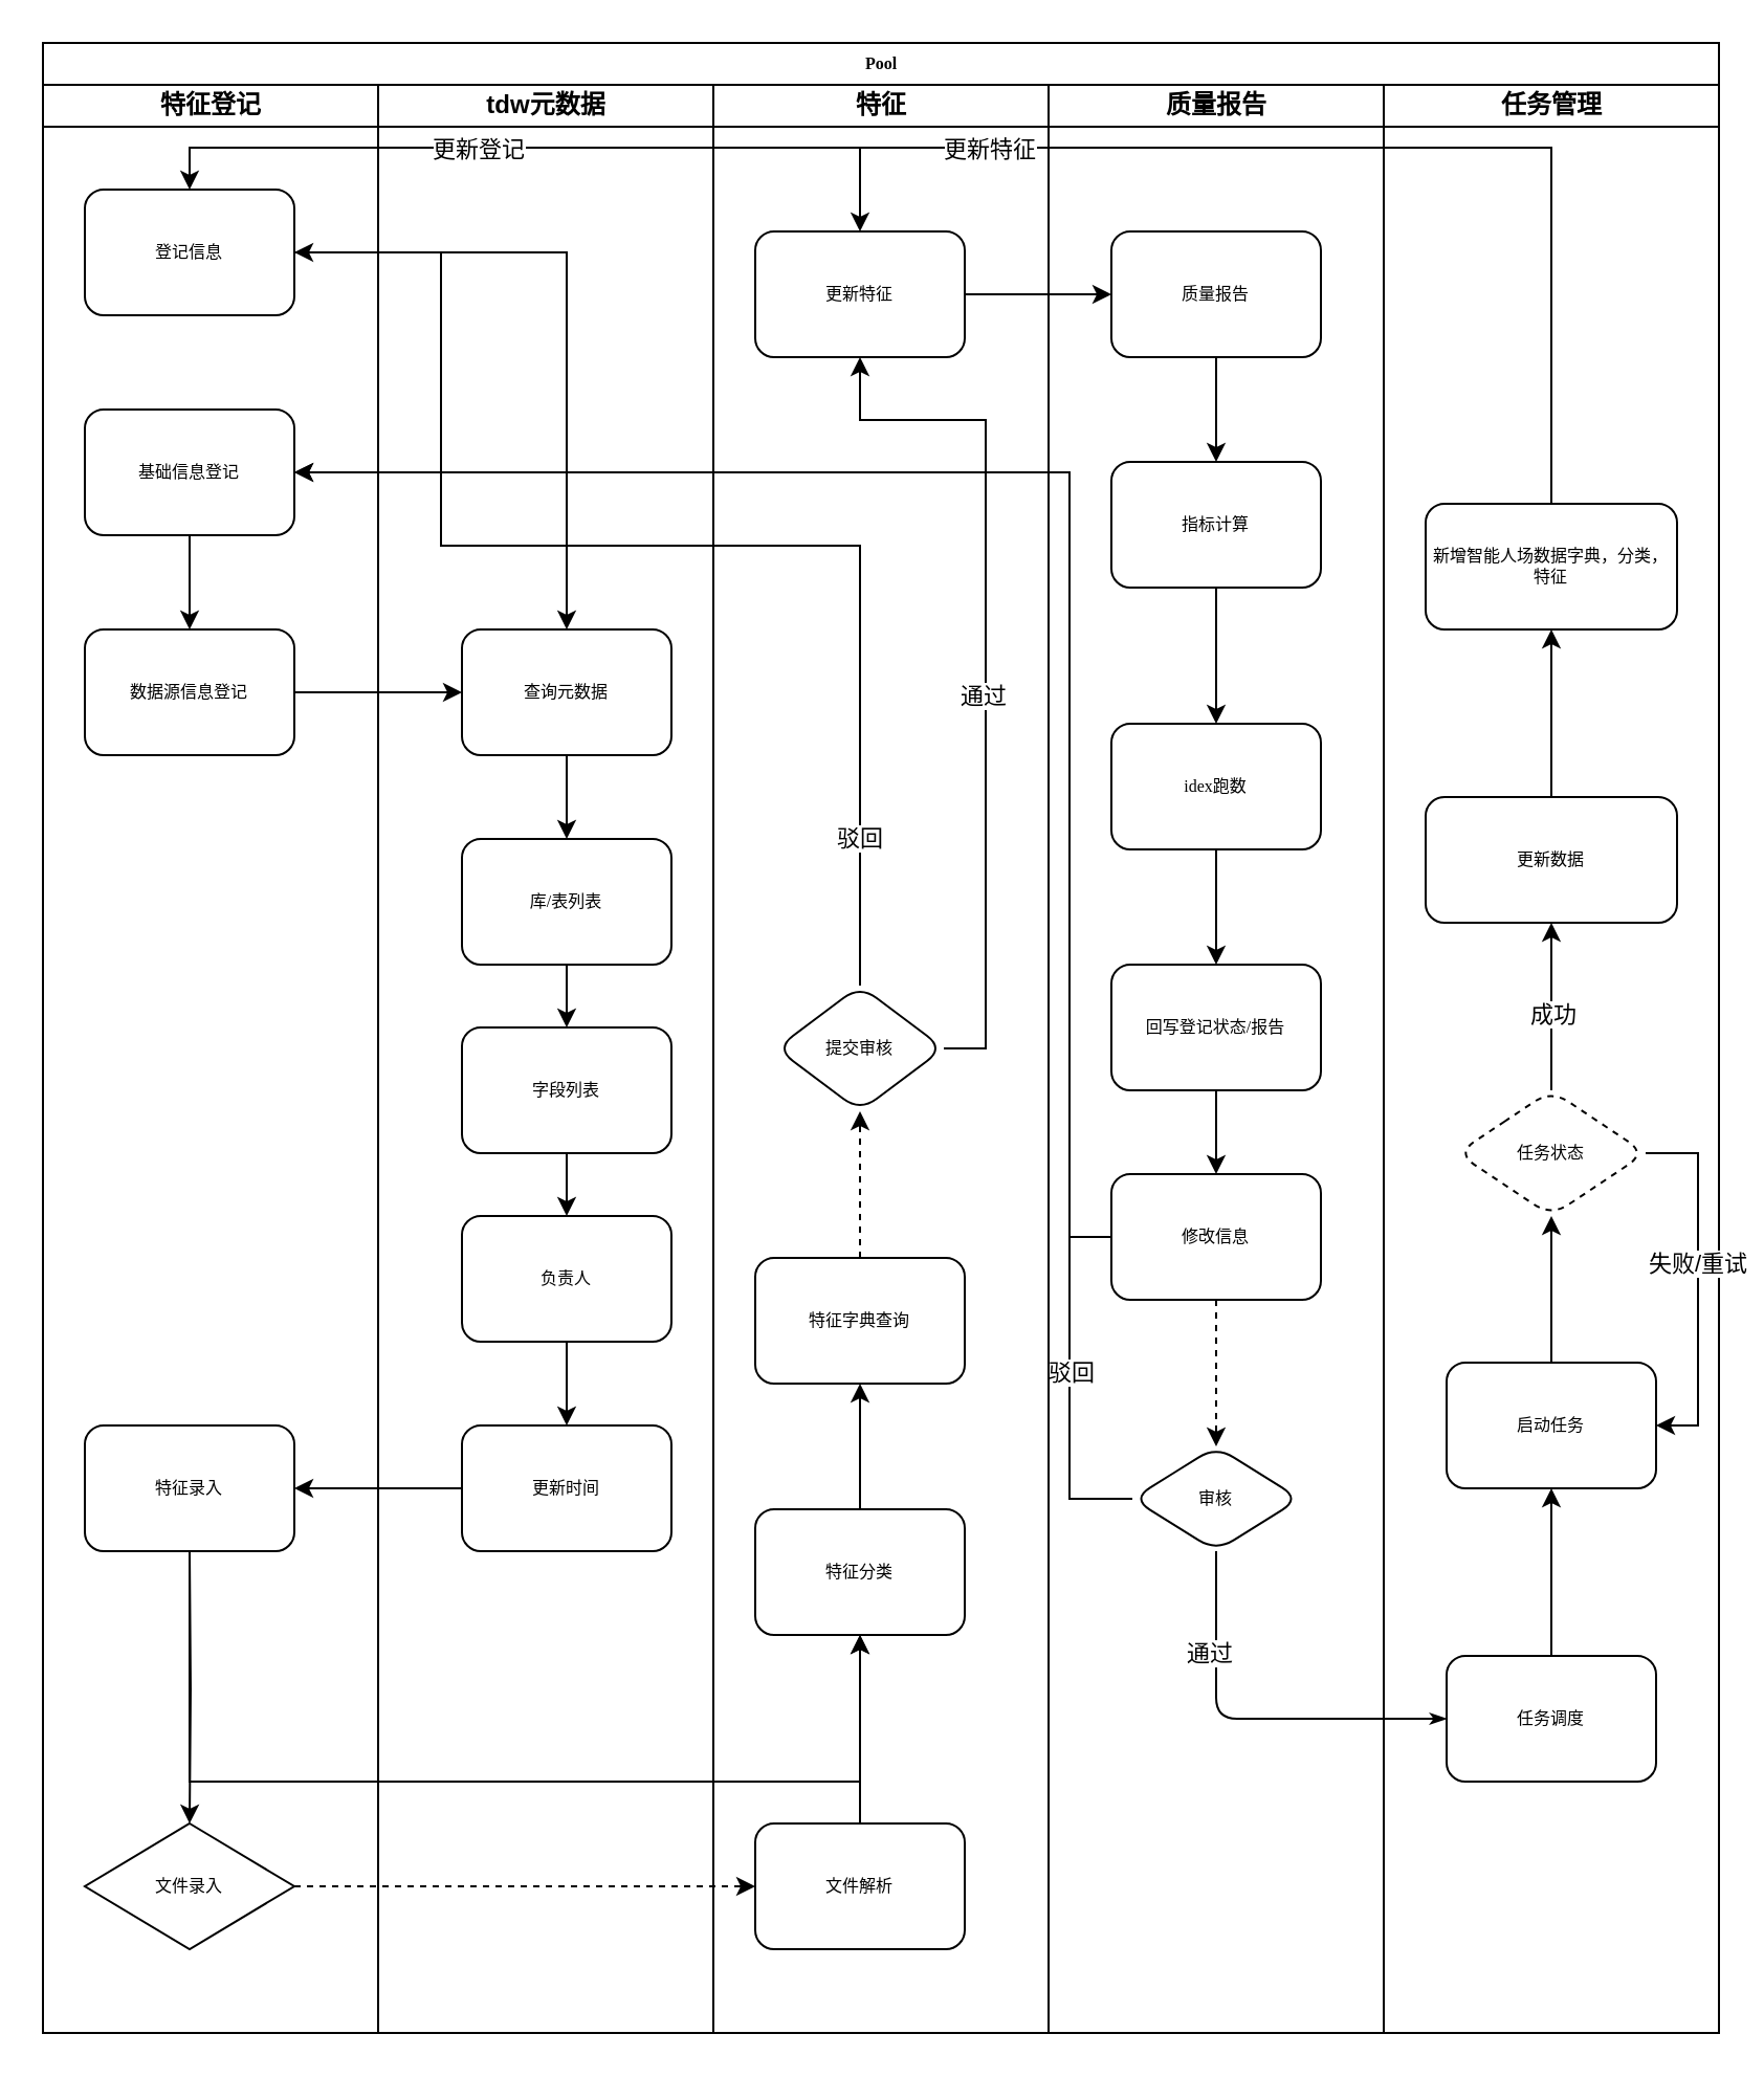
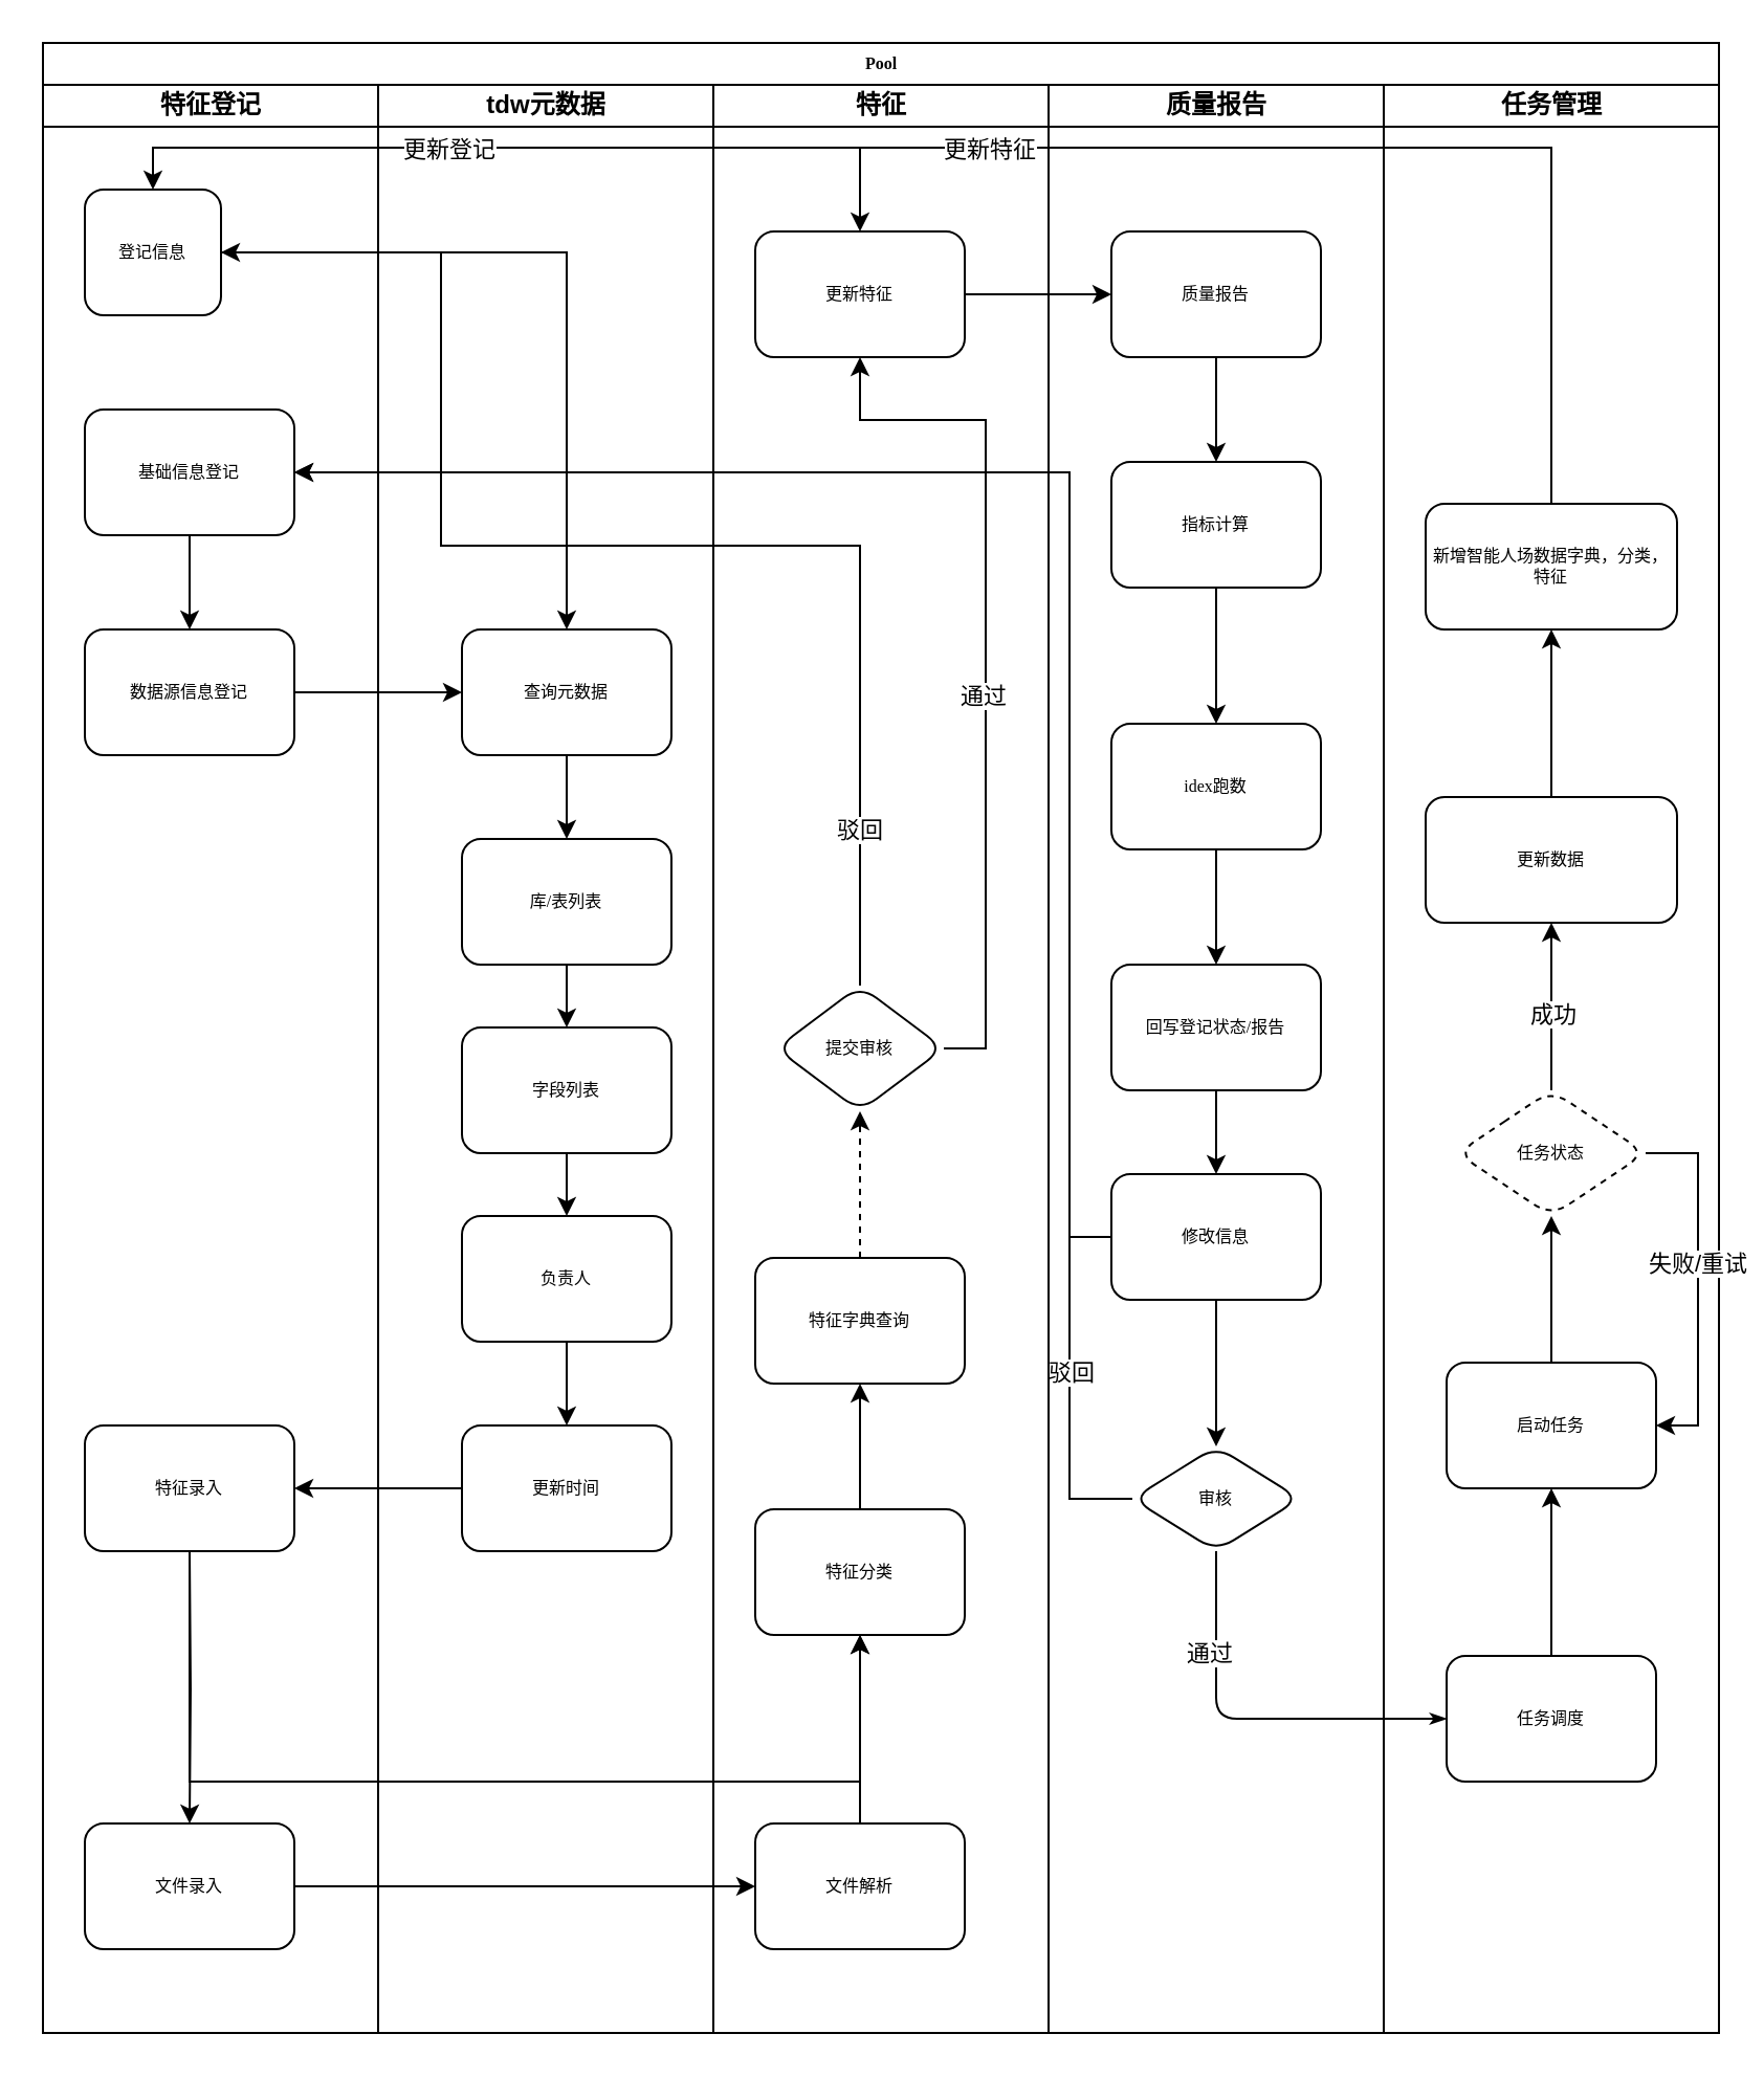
- <mxCell id="4" value="登记信息" style="rounded=1;whiteSpace=wrap;html=1;shadow=0;labelBackgroundColor=none;strokeWidth=1;fontFamily=Verdana;fontSize=8;align=center;" parent="3" vertex="1"><mxGeometry x="20" y="50" width="100" height="60" as="geometry" /></mxCell>
+ <mxCell id="4" value="登记信息" style="rounded=1;whiteSpace=wrap;html=1;shadow=0;labelBackgroundColor=none;strokeWidth=1;fontFamily=Verdana;fontSize=8;align=center;" parent="3" vertex="1"><mxGeometry x="20" y="50" width="65" height="60" as="geometry" /></mxCell>
- <mxCell id="62" value="" style="edgeStyle=orthogonalEdgeStyle;rounded=0;orthogonalLoop=1;jettySize=auto;html=1;dashed=1;" edge="1" parent="1" source="36" target="61"><mxGeometry relative="1" as="geometry" /></mxCell>
+ <mxCell id="62" value="" style="edgeStyle=orthogonalEdgeStyle;rounded=0;orthogonalLoop=1;jettySize=auto;html=1;" edge="1" parent="1" source="36" target="61"><mxGeometry relative="1" as="geometry" /></mxCell>
- <mxCell id="10" value="文件录入" style="rhombus;whiteSpace=wrap;html=1;shadow=0;labelBackgroundColor=none;strokeWidth=1;fontFamily=Verdana;fontSize=8;align=center;" vertex="1" parent="3"><mxGeometry x="20" y="830" width="100" height="60" as="geometry" /></mxCell>
+ <mxCell id="10" value="文件录入" style="rounded=1;whiteSpace=wrap;html=1;shadow=0;labelBackgroundColor=none;strokeWidth=1;fontFamily=Verdana;fontSize=8;align=center;" vertex="1" parent="3"><mxGeometry x="20" y="830" width="100" height="60" as="geometry" /></mxCell>
- <mxCell id="41" value="" style="edgeStyle=orthogonalEdgeStyle;rounded=0;orthogonalLoop=1;jettySize=auto;html=1;dashed=1;" edge="1" parent="2" source="10" target="25"><mxGeometry relative="1" as="geometry" /></mxCell>
+ <mxCell id="41" value="" style="edgeStyle=orthogonalEdgeStyle;rounded=0;orthogonalLoop=1;jettySize=auto;html=1;" edge="1" parent="2" source="10" target="25"><mxGeometry relative="1" as="geometry" /></mxCell>
